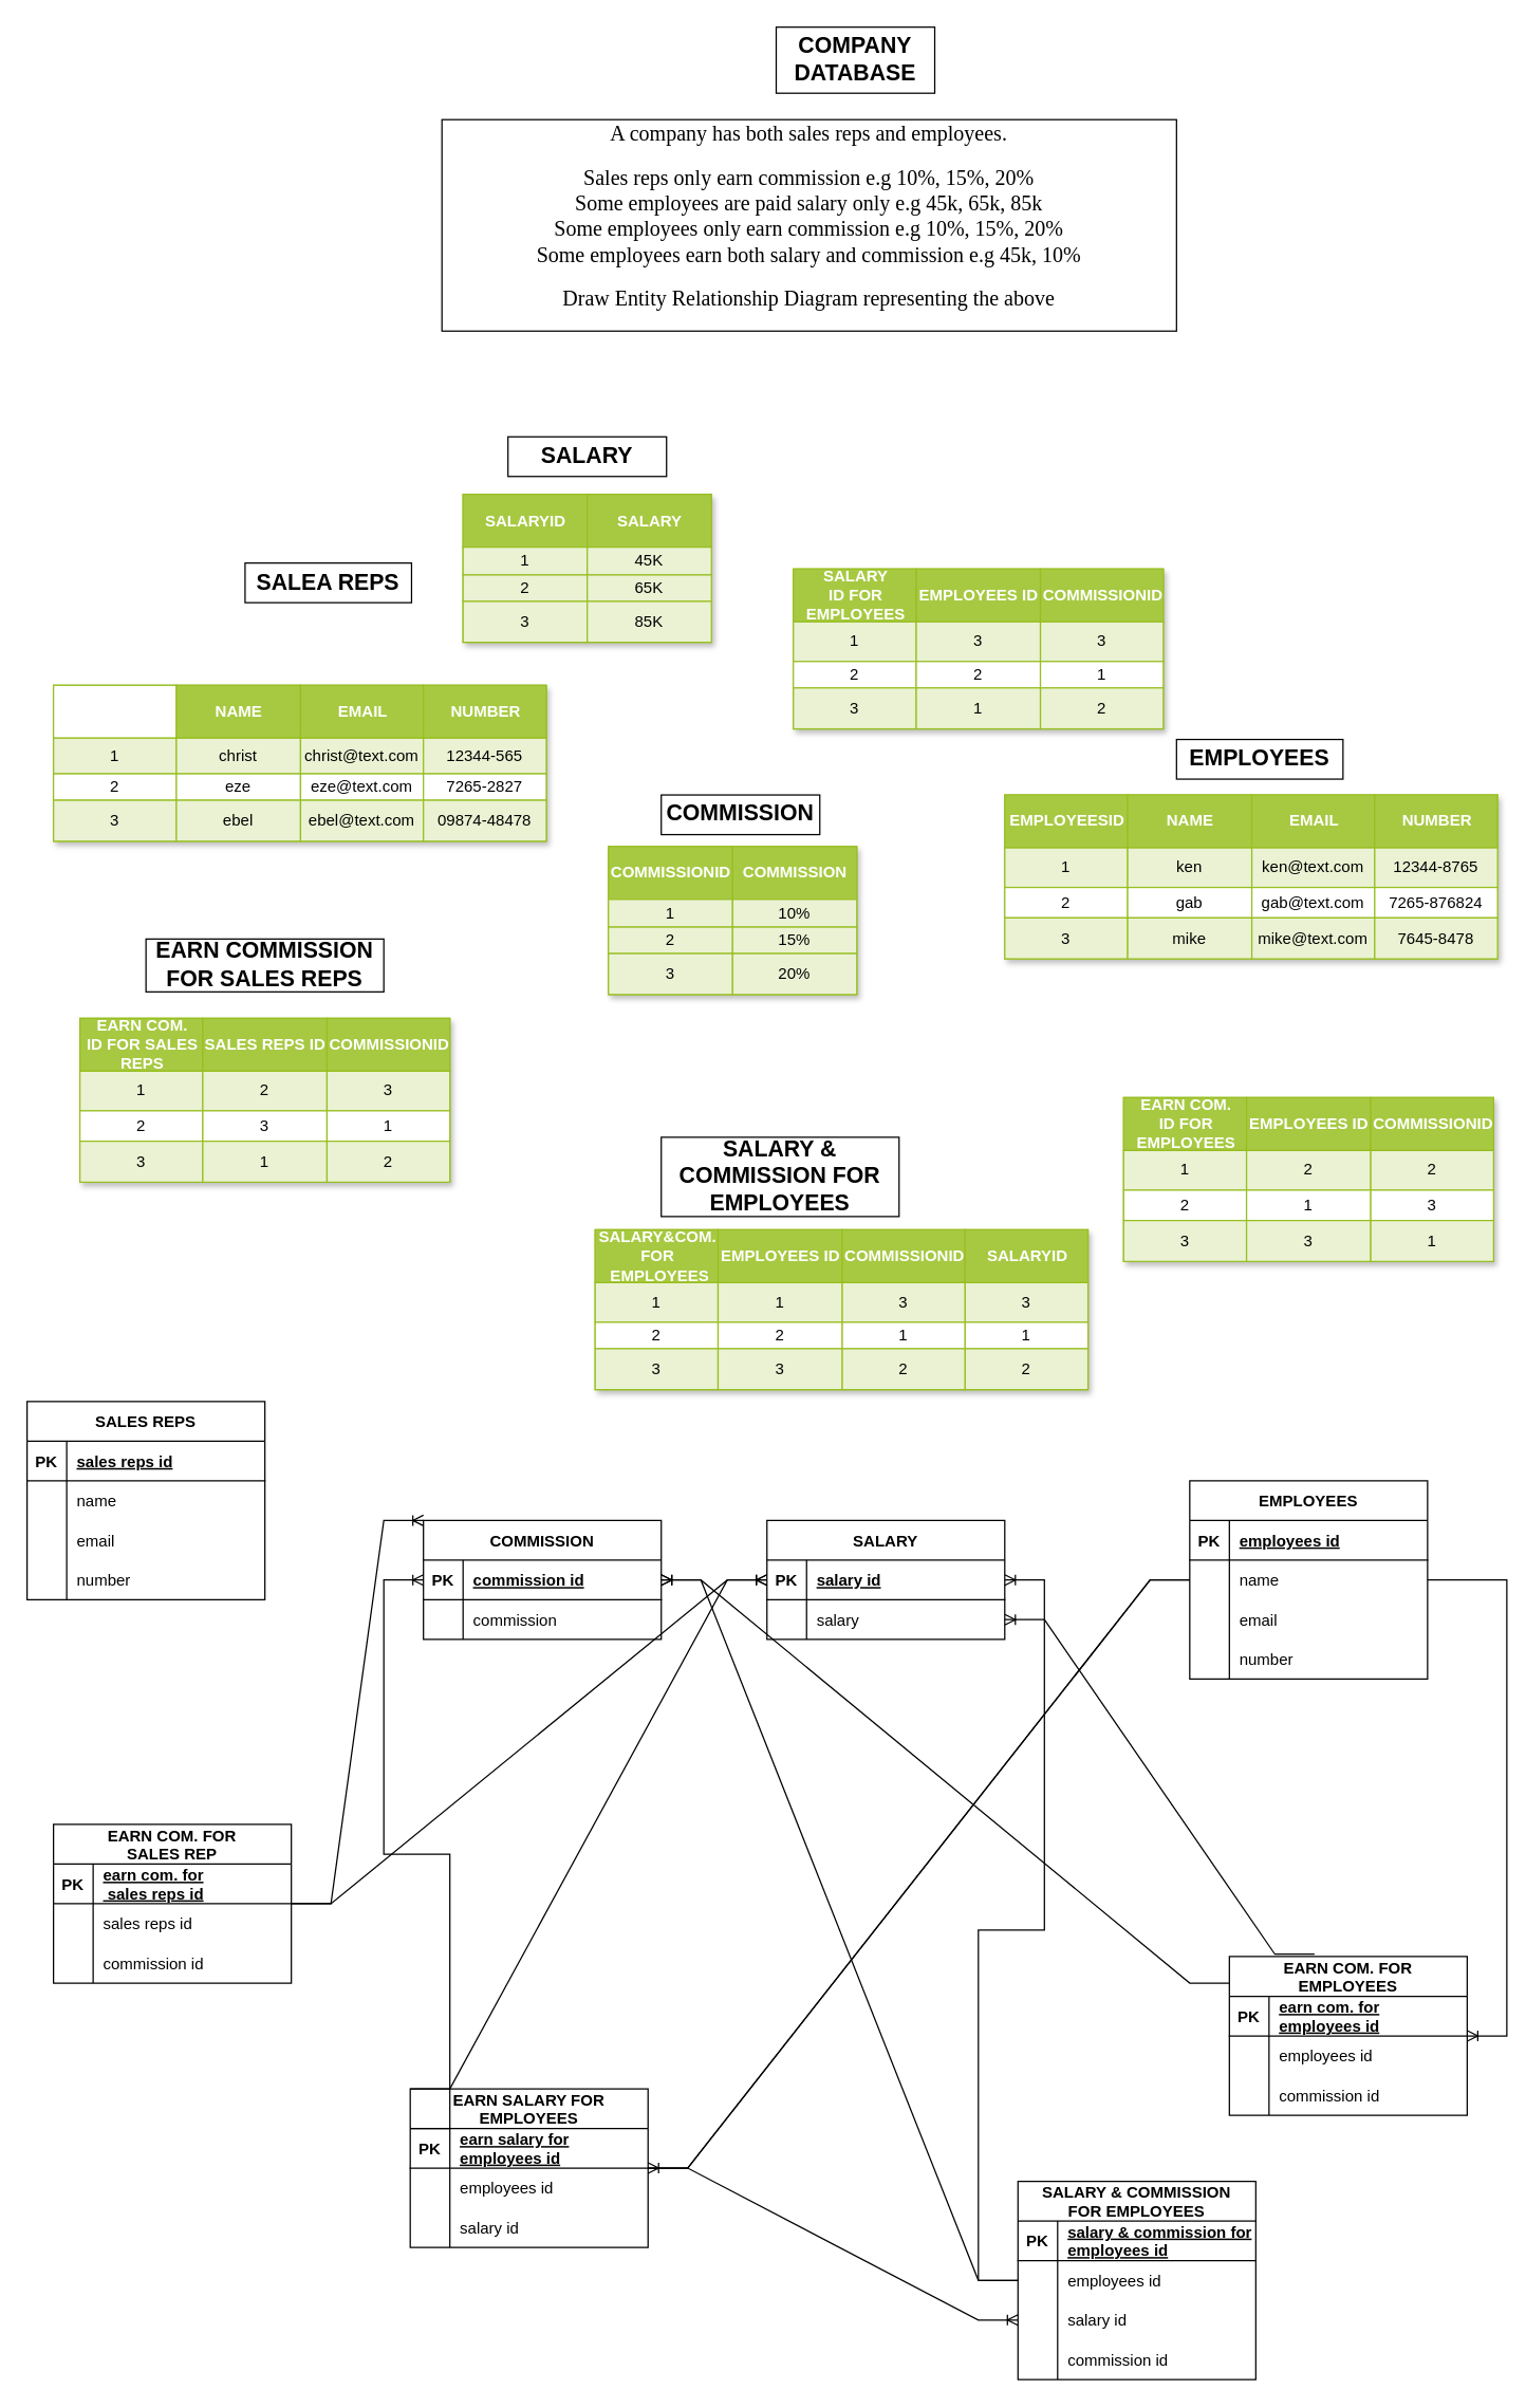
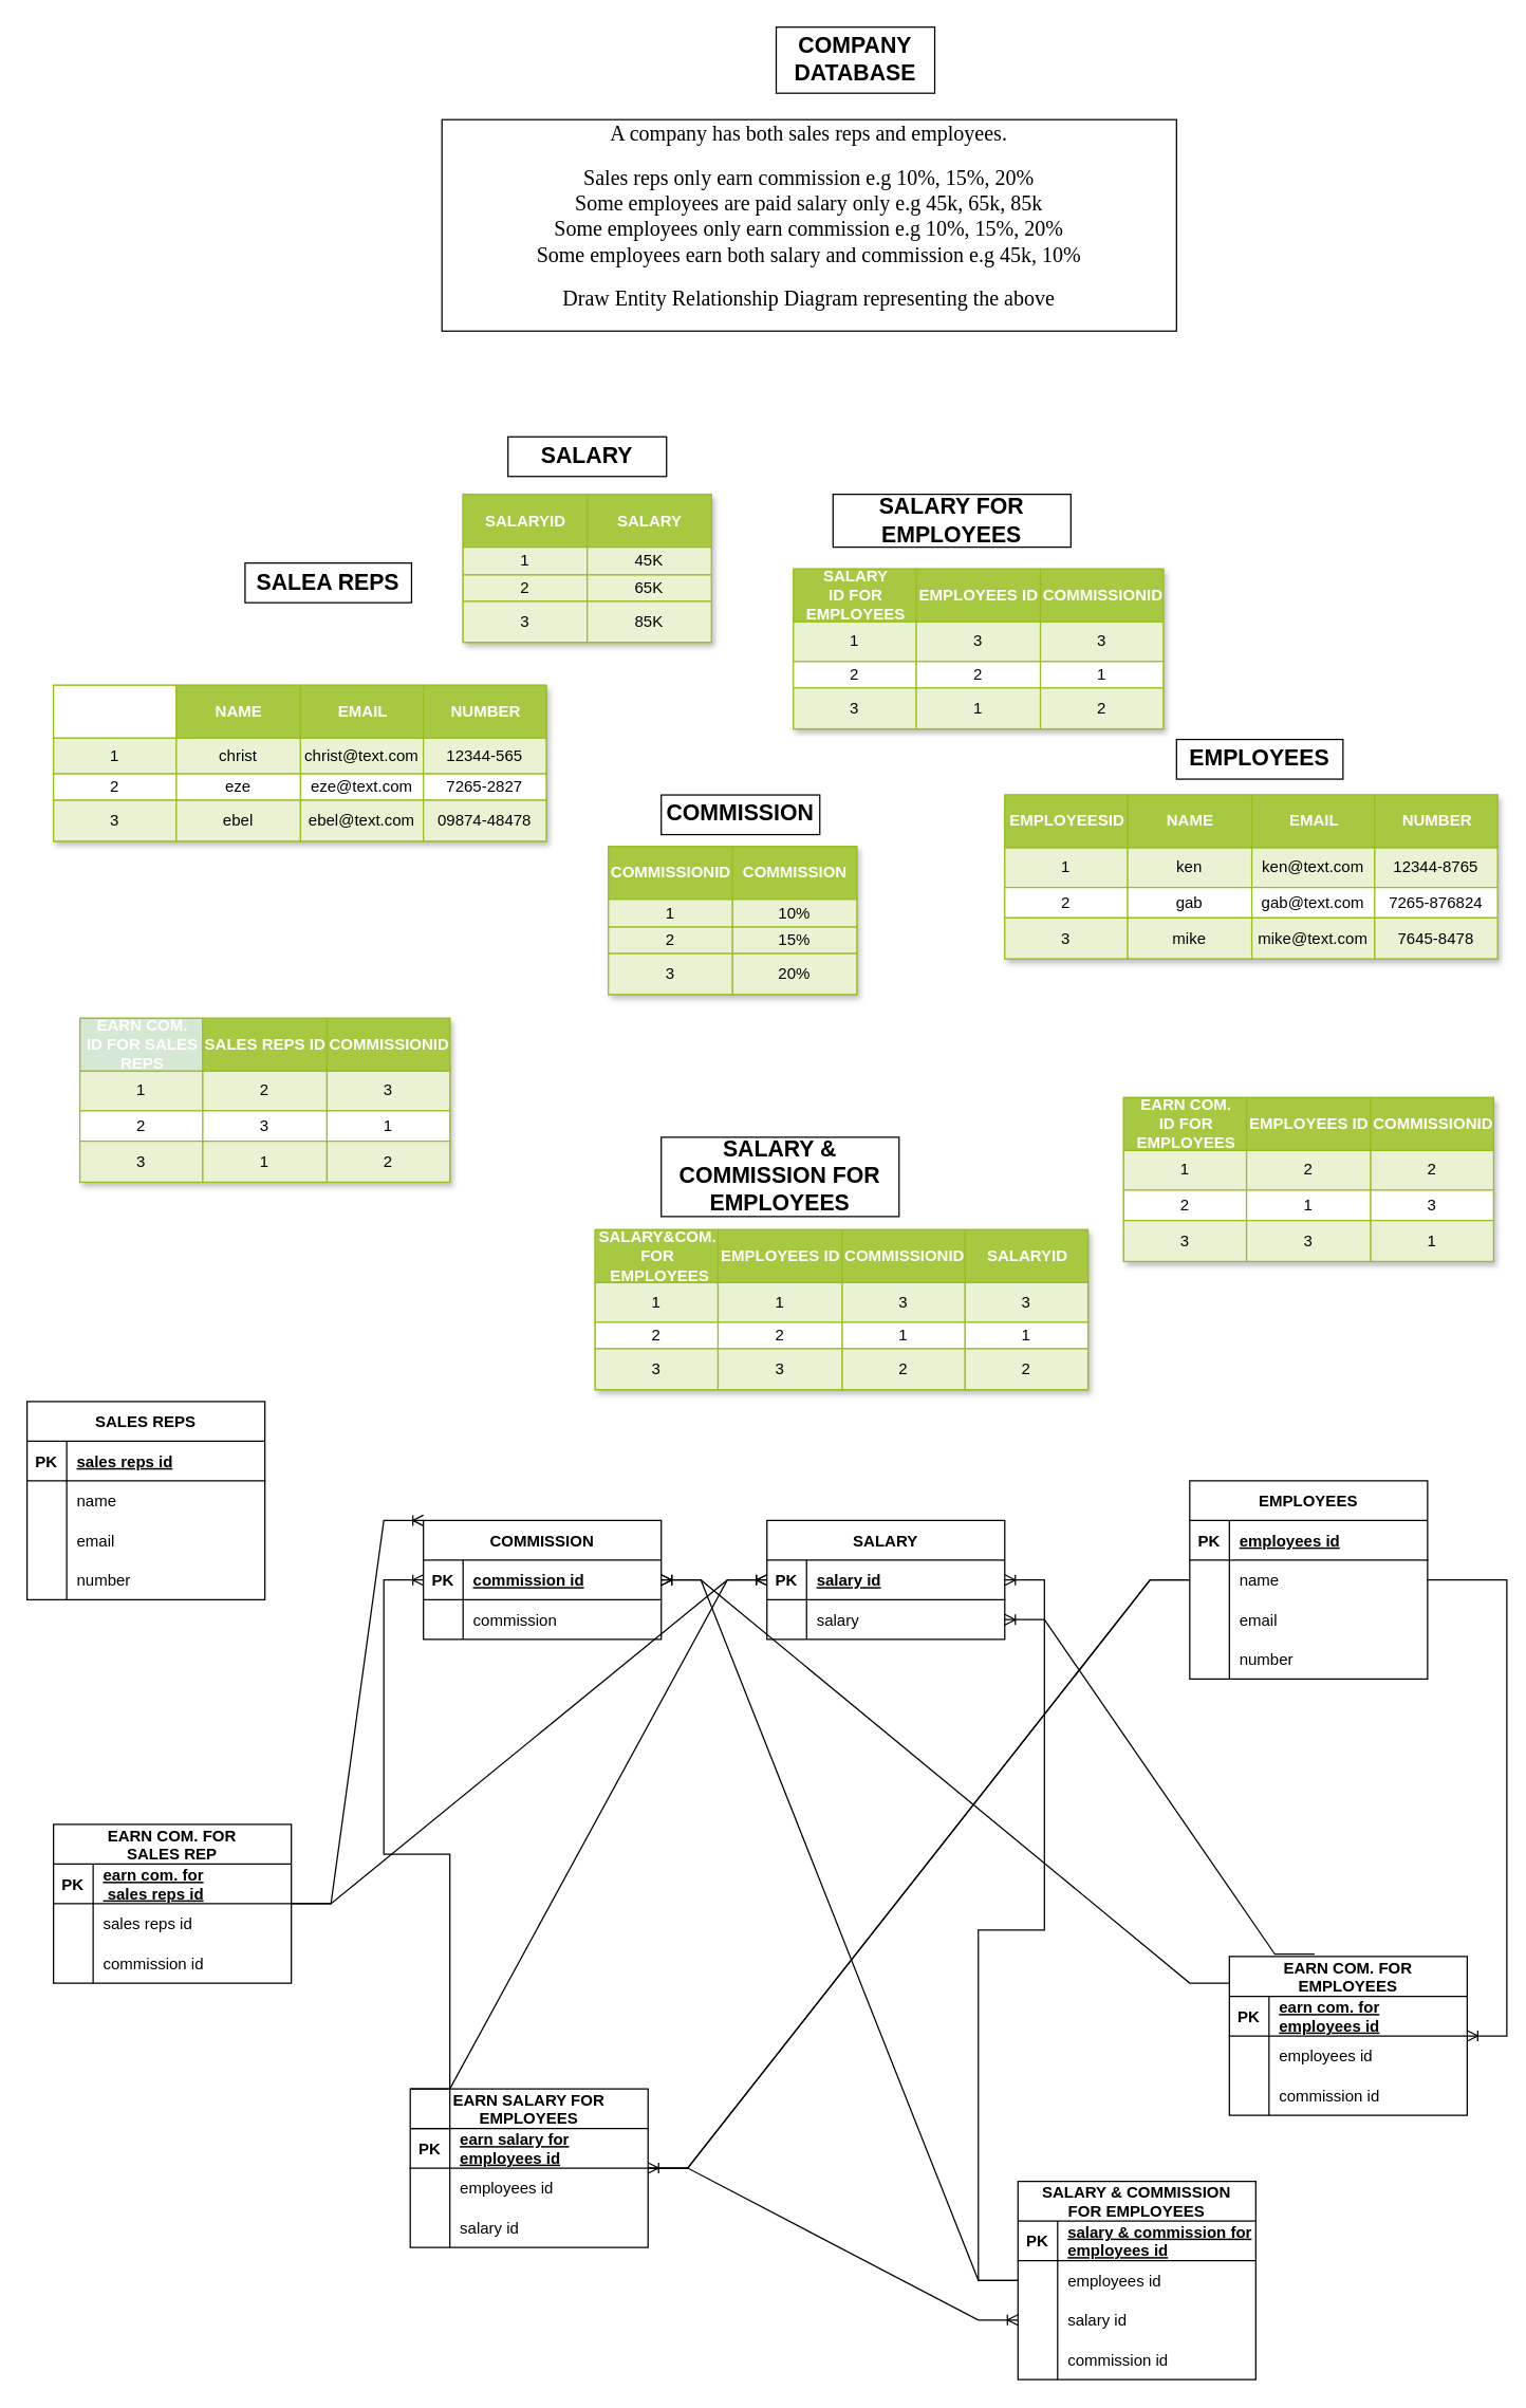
+ <mxCell id="127" value="SALARY FOR EMPLOYEES" style="text;html=1;strokeColor=#000000;fillColor=#FFFFFF;align=center;verticalAlign=middle;whiteSpace=wrap;rounded=0;gradientColor=none;fillStyle=solid;perimeterSpacing=5;fontStyle=1;fontSize=17;" vertex="1" parent="1"><mxGeometry x="630" y="373.5" width="180" height="40" as="geometry" /></mxCell>
- <mxCell id="92" value="EARN COMMISSION FOR SALES REPS" style="text;html=1;strokeColor=#000000;fillColor=#FFFFFF;align=center;verticalAlign=middle;whiteSpace=wrap;rounded=0;gradientColor=none;fillStyle=solid;perimeterSpacing=5;fontStyle=1;fontSize=17;" vertex="1" parent="1"><mxGeometry x="110" y="710" width="180" height="40" as="geometry" /></mxCell>
- <mxCell id="77" value="EARN COM.&lt;br&gt;&amp;nbsp;ID FOR SALES&amp;nbsp;&lt;br&gt;REPS" style="connectable=0;recursiveResize=0;strokeColor=inherit;fillColor=#A7C942;align=center;fontStyle=1;fontColor=#FFFFFF;html=1;" vertex="1" parent="76"><mxGeometry width="93" height="40" as="geometry"><mxRectangle width="93" height="40" as="alternateBounds" /></mxGeometry></mxCell>
+ <mxCell id="77" value="EARN COM.&lt;br&gt;&amp;nbsp;ID FOR SALES&amp;nbsp;&lt;br&gt;REPS" style="connectable=0;recursiveResize=0;strokeColor=inherit;fillColor=#d5e8d4;align=center;fontStyle=1;fontColor=#FFFFFF;html=1;" vertex="1" parent="76"><mxGeometry width="93" height="40" as="geometry"><mxRectangle width="93" height="40" as="alternateBounds" /></mxGeometry></mxCell>
